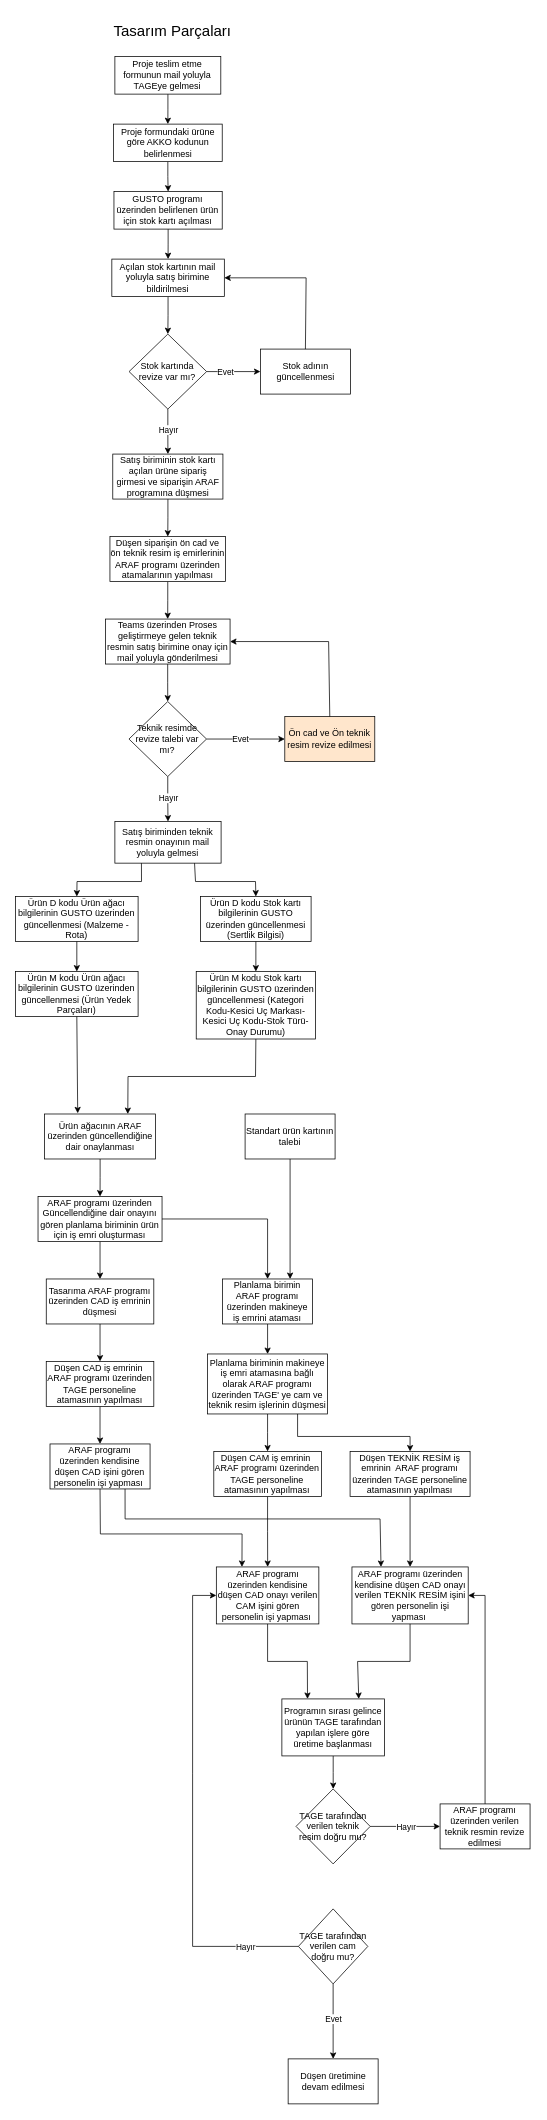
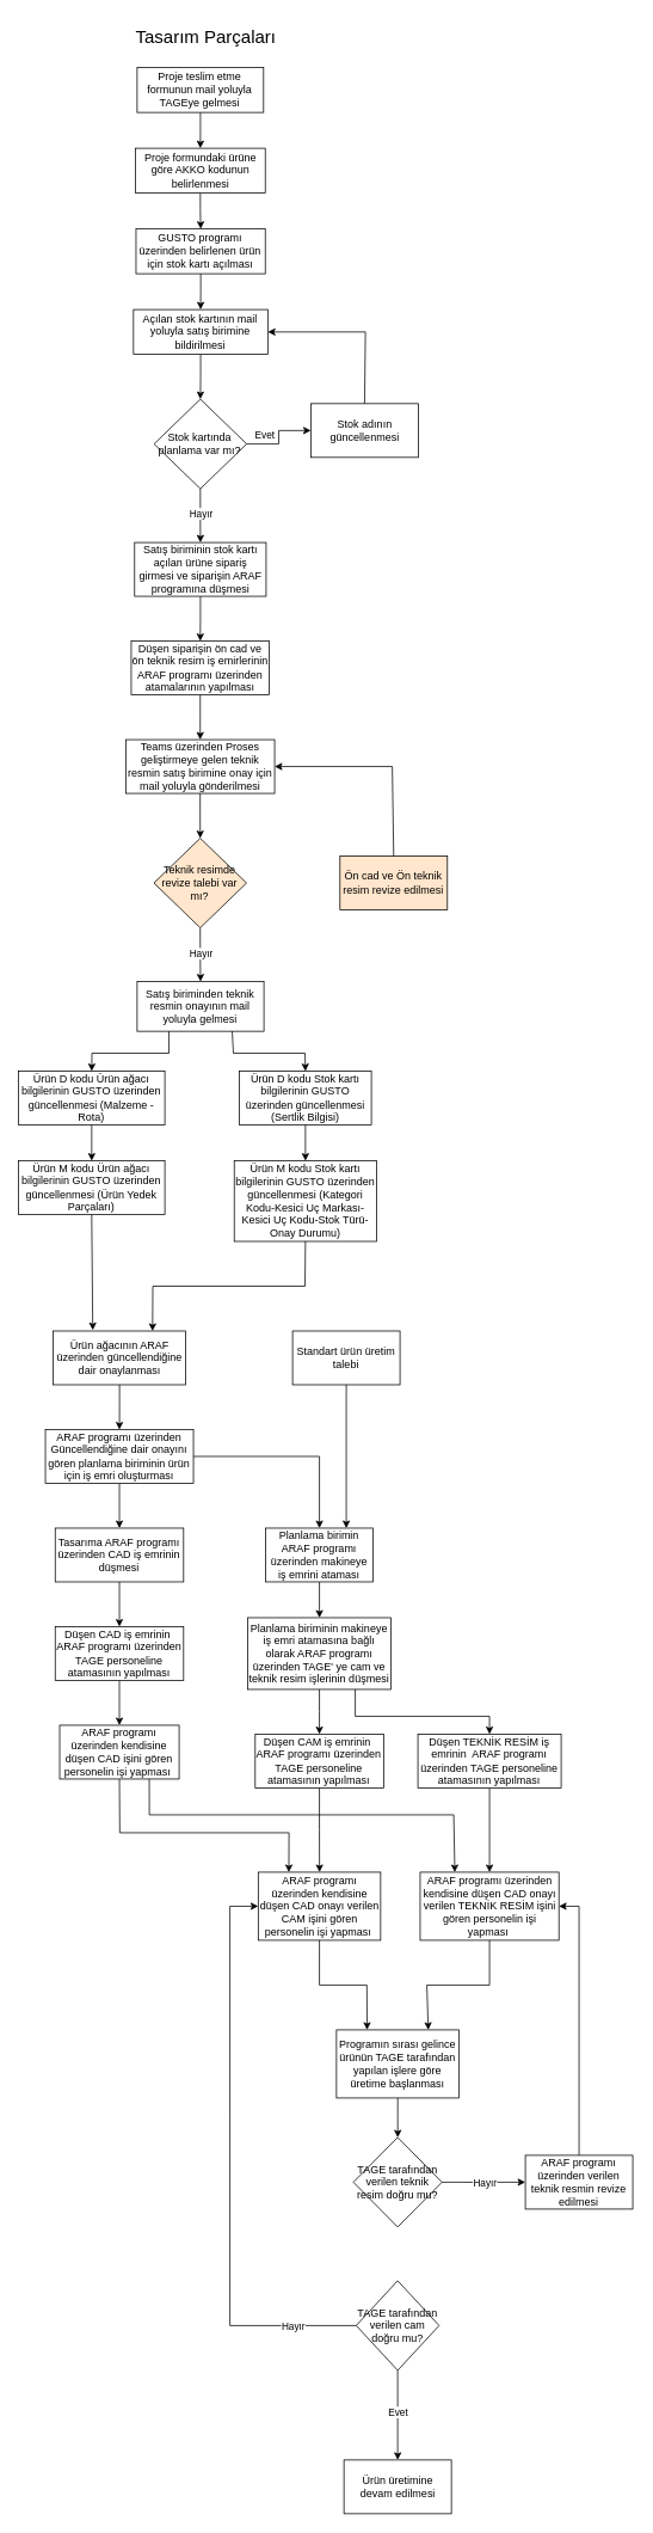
- <mxCell id="22" value="Stok kartında revize var mı?" style="rhombus;whiteSpace=wrap;html=1;rounded=0;" vertex="1" parent="1"><mxGeometry x="171.4" y="445" width="103.43" height="100" as="geometry" /></mxCell>
+ <mxCell id="22" value="Stok kartında planlama var mı?" style="rhombus;whiteSpace=wrap;html=1;rounded=0;" vertex="1" parent="1"><mxGeometry x="171.4" y="445" width="103.43" height="100" as="geometry" /></mxCell>
- <mxCell id="23" value="Stok adının güncellenmesi" style="whiteSpace=wrap;html=1;rounded=0;" vertex="1" parent="1"><mxGeometry x="346.545" y="465" width="120" height="60" as="geometry" /></mxCell>
+ <mxCell id="23" value="Stok adının güncellenmesi" style="whiteSpace=wrap;html=1;rounded=0;" vertex="1" parent="1"><mxGeometry x="346.545" y="450" width="120" height="60" as="geometry" /></mxCell>
- <mxCell id="29" value="Teknik resimde revize talebi var mı?" style="rhombus;whiteSpace=wrap;html=1;rounded=0;" vertex="1" parent="1"><mxGeometry x="171.25" y="935" width="103.43" height="100" as="geometry" /></mxCell>
+ <mxCell id="29" value="Teknik resimde revize talebi var mı?" style="rhombus;whiteSpace=wrap;html=1;rounded=0;fillColor=#ffe6cc;" vertex="1" parent="1"><mxGeometry x="171.25" y="935" width="103.43" height="100" as="geometry" /></mxCell>
- <mxCell id="25" value="" style="edgeStyle=orthogonalEdgeStyle;rounded=0;orthogonalLoop=1;jettySize=auto;html=1;" edge="1" parent="1" source="29" target="30"><mxGeometry relative="1" as="geometry" /></mxCell>
- <mxCell id="26" value="Evet" style="edgeLabel;html=1;align=center;verticalAlign=middle;resizable=0;points=[];" vertex="1" connectable="0" parent="25"><mxGeometry x="0.089" y="-3" relative="1" as="geometry"><mxPoint x="-12" y="-3" as="offset" /></mxGeometry></mxCell>
- <mxCell id="60" value="Standart ürün kartının talebi" style="rounded=0;whiteSpace=wrap;html=1;" vertex="1" parent="1"><mxGeometry x="326.12" y="1485" width="120" height="60" as="geometry" /></mxCell>
+ <mxCell id="60" value="Standart ürün üretim talebi" style="rounded=0;whiteSpace=wrap;html=1;" vertex="1" parent="1"><mxGeometry x="326.12" y="1485" width="120" height="60" as="geometry" /></mxCell>
- <mxCell id="72" value="Düşen üretimine devam edilmesi" style="whiteSpace=wrap;html=1;" vertex="1" parent="1"><mxGeometry x="383.525" y="2745" width="120" height="60" as="geometry" /></mxCell>
+ <mxCell id="72" value="Ürün üretimine devam edilmesi" style="whiteSpace=wrap;html=1;" vertex="1" parent="1"><mxGeometry x="383.525" y="2745" width="120" height="60" as="geometry" /></mxCell>
